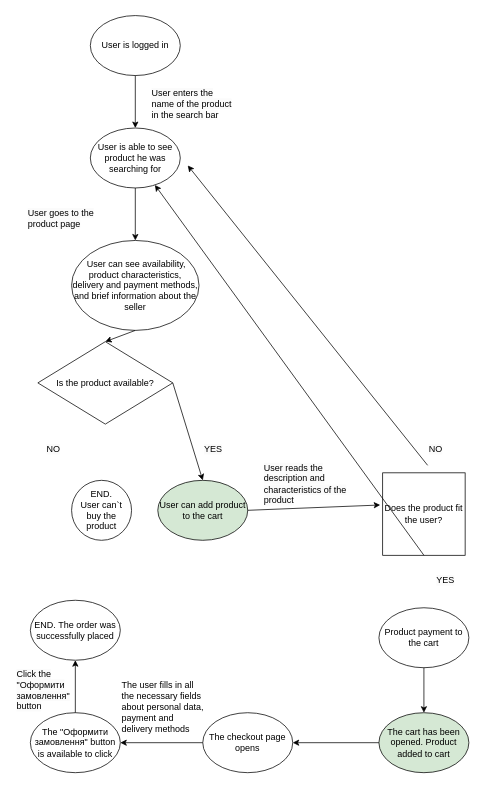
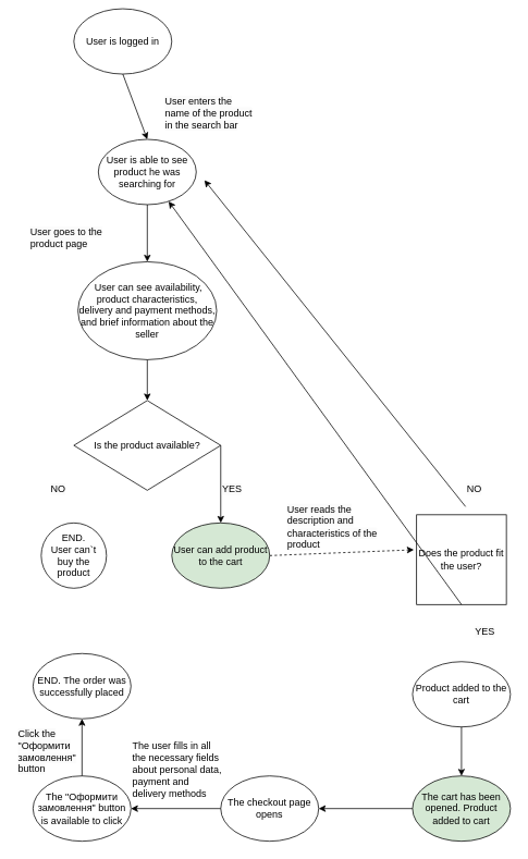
- <mxCell id="2" value="User is logged in" style="ellipse;whiteSpace=wrap;html=1;" vertex="1" parent="1"><mxGeometry x="120" y="20" width="120" height="80" as="geometry" /></mxCell>
+ <mxCell id="2" value="User is logged in" style="ellipse;whiteSpace=wrap;html=1;" vertex="1" parent="1"><mxGeometry x="90" y="10" width="120" height="80" as="geometry" /></mxCell>
- <mxCell id="10" value="Is the product available?" style="rhombus;whiteSpace=wrap;html=1;" vertex="1" parent="1"><mxGeometry x="50" y="455" width="180" height="110" as="geometry" /></mxCell>
+ <mxCell id="10" value="Is the product available?" style="rhombus;whiteSpace=wrap;html=1;" vertex="1" parent="1"><mxGeometry x="90" y="490" width="180" height="110" as="geometry" /></mxCell>
- <mxCell id="16" value="" style="endArrow=classic;html=1;rounded=0;exitX=1;exitY=0.5;exitDx=0;exitDy=0;entryX=-0.03;entryY=0.39;entryDx=0;entryDy=0;entryPerimeter=0;" edge="1" parent="1" source="12" target="18"><mxGeometry width="50" height="50" relative="1" as="geometry"><mxPoint x="410" y="720" as="sourcePoint" /><mxPoint x="460" y="680" as="targetPoint" /></mxGeometry></mxCell>
+ <mxCell id="16" value="" style="endArrow=classic;html=1;rounded=0;exitX=1;exitY=0.5;exitDx=0;exitDy=0;entryX=-0.03;entryY=0.39;entryDx=0;entryDy=0;entryPerimeter=0;dashed=1;" edge="1" parent="1" source="12" target="18"><mxGeometry width="50" height="50" relative="1" as="geometry"><mxPoint x="410" y="720" as="sourcePoint" /><mxPoint x="460" y="680" as="targetPoint" /></mxGeometry></mxCell>
- <mxCell id="11" value="END.&lt;br&gt;User can`t buy the product" style="ellipse;whiteSpace=wrap;html=1;" vertex="1" parent="1"><mxGeometry x="95" y="640" width="80" height="80" as="geometry" /></mxCell>
+ <mxCell id="11" value="END.&lt;br&gt;User can`t buy the product" style="ellipse;whiteSpace=wrap;html=1;" vertex="1" parent="1"><mxGeometry x="50" y="640" width="80" height="80" as="geometry" /></mxCell>
- <mxCell id="23" value="Product payment to the cart" style="ellipse;whiteSpace=wrap;html=1;" vertex="1" parent="1"><mxGeometry x="505" y="810" width="120" height="80" as="geometry" /></mxCell>
+ <mxCell id="23" value="Product added to the cart" style="ellipse;whiteSpace=wrap;html=1;" vertex="1" parent="1"><mxGeometry x="505" y="810" width="120" height="80" as="geometry" /></mxCell>
